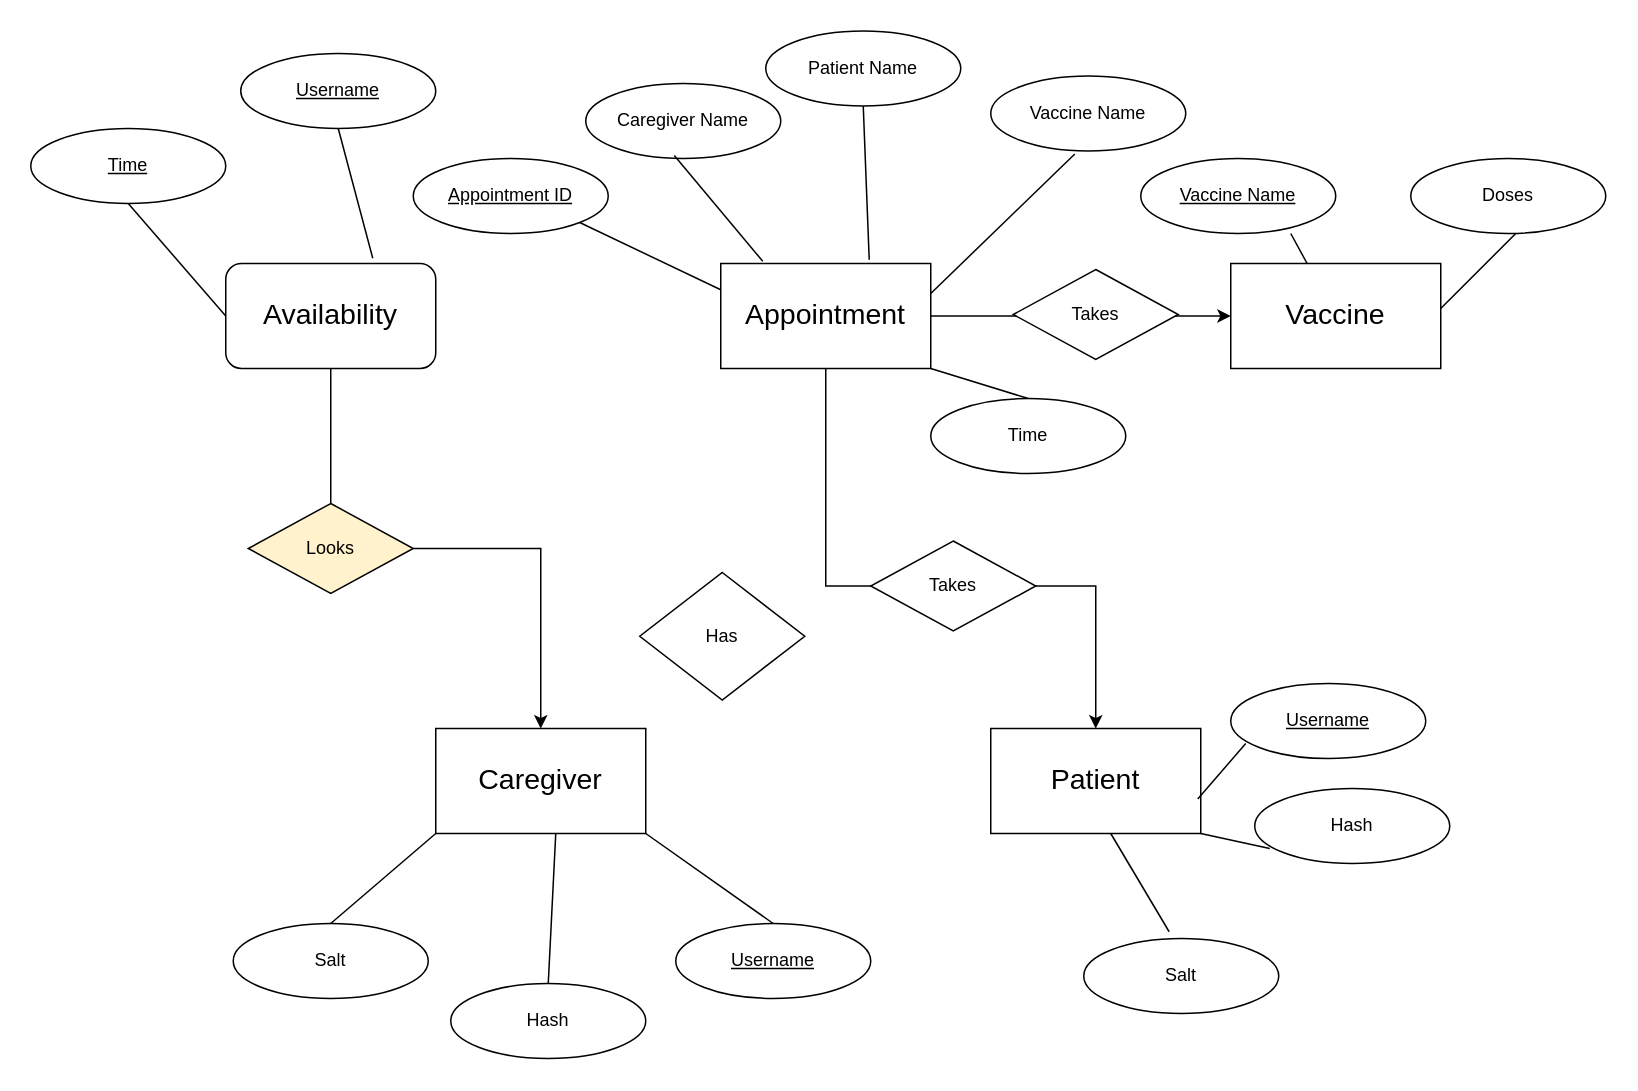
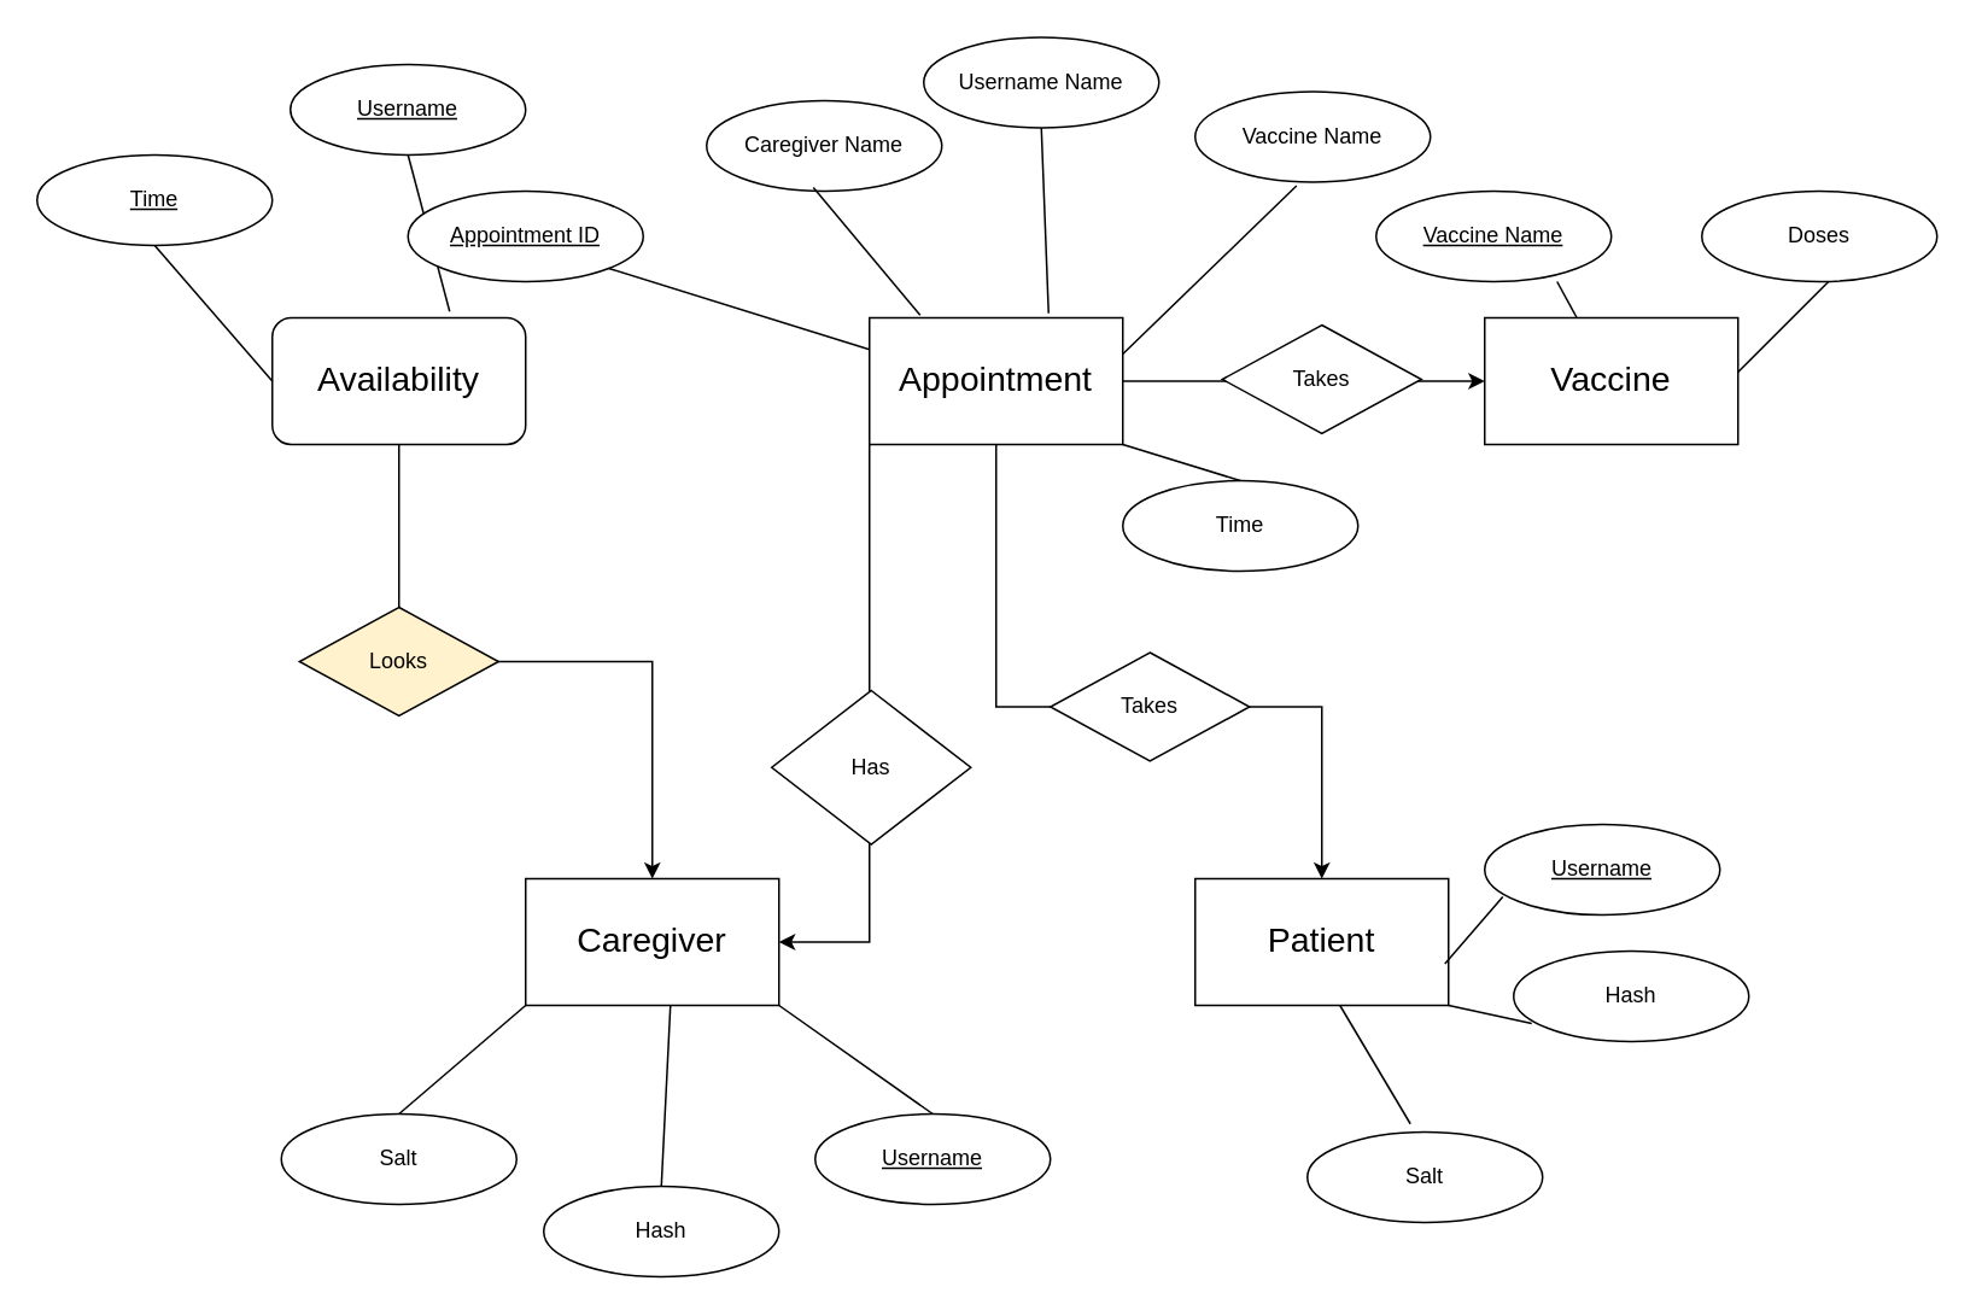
- <mxCell id="33" value="Patient Name" style="ellipse;whiteSpace=wrap;html=1;" parent="1" vertex="1"><mxGeometry x="510" y="20" width="130" height="50" as="geometry" /></mxCell>
+ <mxCell id="33" value="Username Name" style="ellipse;whiteSpace=wrap;html=1;" parent="1" vertex="1"><mxGeometry x="510" y="20" width="130" height="50" as="geometry" /></mxCell>
- <mxCell id="35" value="&lt;u&gt;Appointment ID&lt;/u&gt;" style="ellipse;whiteSpace=wrap;html=1;" parent="1" vertex="1"><mxGeometry x="275" y="105" width="130" height="50" as="geometry" /></mxCell>
+ <mxCell id="35" value="&lt;u&gt;Appointment ID&lt;/u&gt;" style="ellipse;whiteSpace=wrap;html=1;" parent="1" vertex="1"><mxGeometry x="225" y="105" width="130" height="50" as="geometry" /></mxCell>
+ <mxCell id="8" style="edgeStyle=orthogonalEdgeStyle;rounded=0;orthogonalLoop=1;jettySize=auto;html=1;exitX=0;exitY=1;exitDx=0;exitDy=0;entryX=1;entryY=0.5;entryDx=0;entryDy=0;" edge="1" parent="1" source="10" target="5"><mxGeometry relative="1" as="geometry" /></mxCell>
